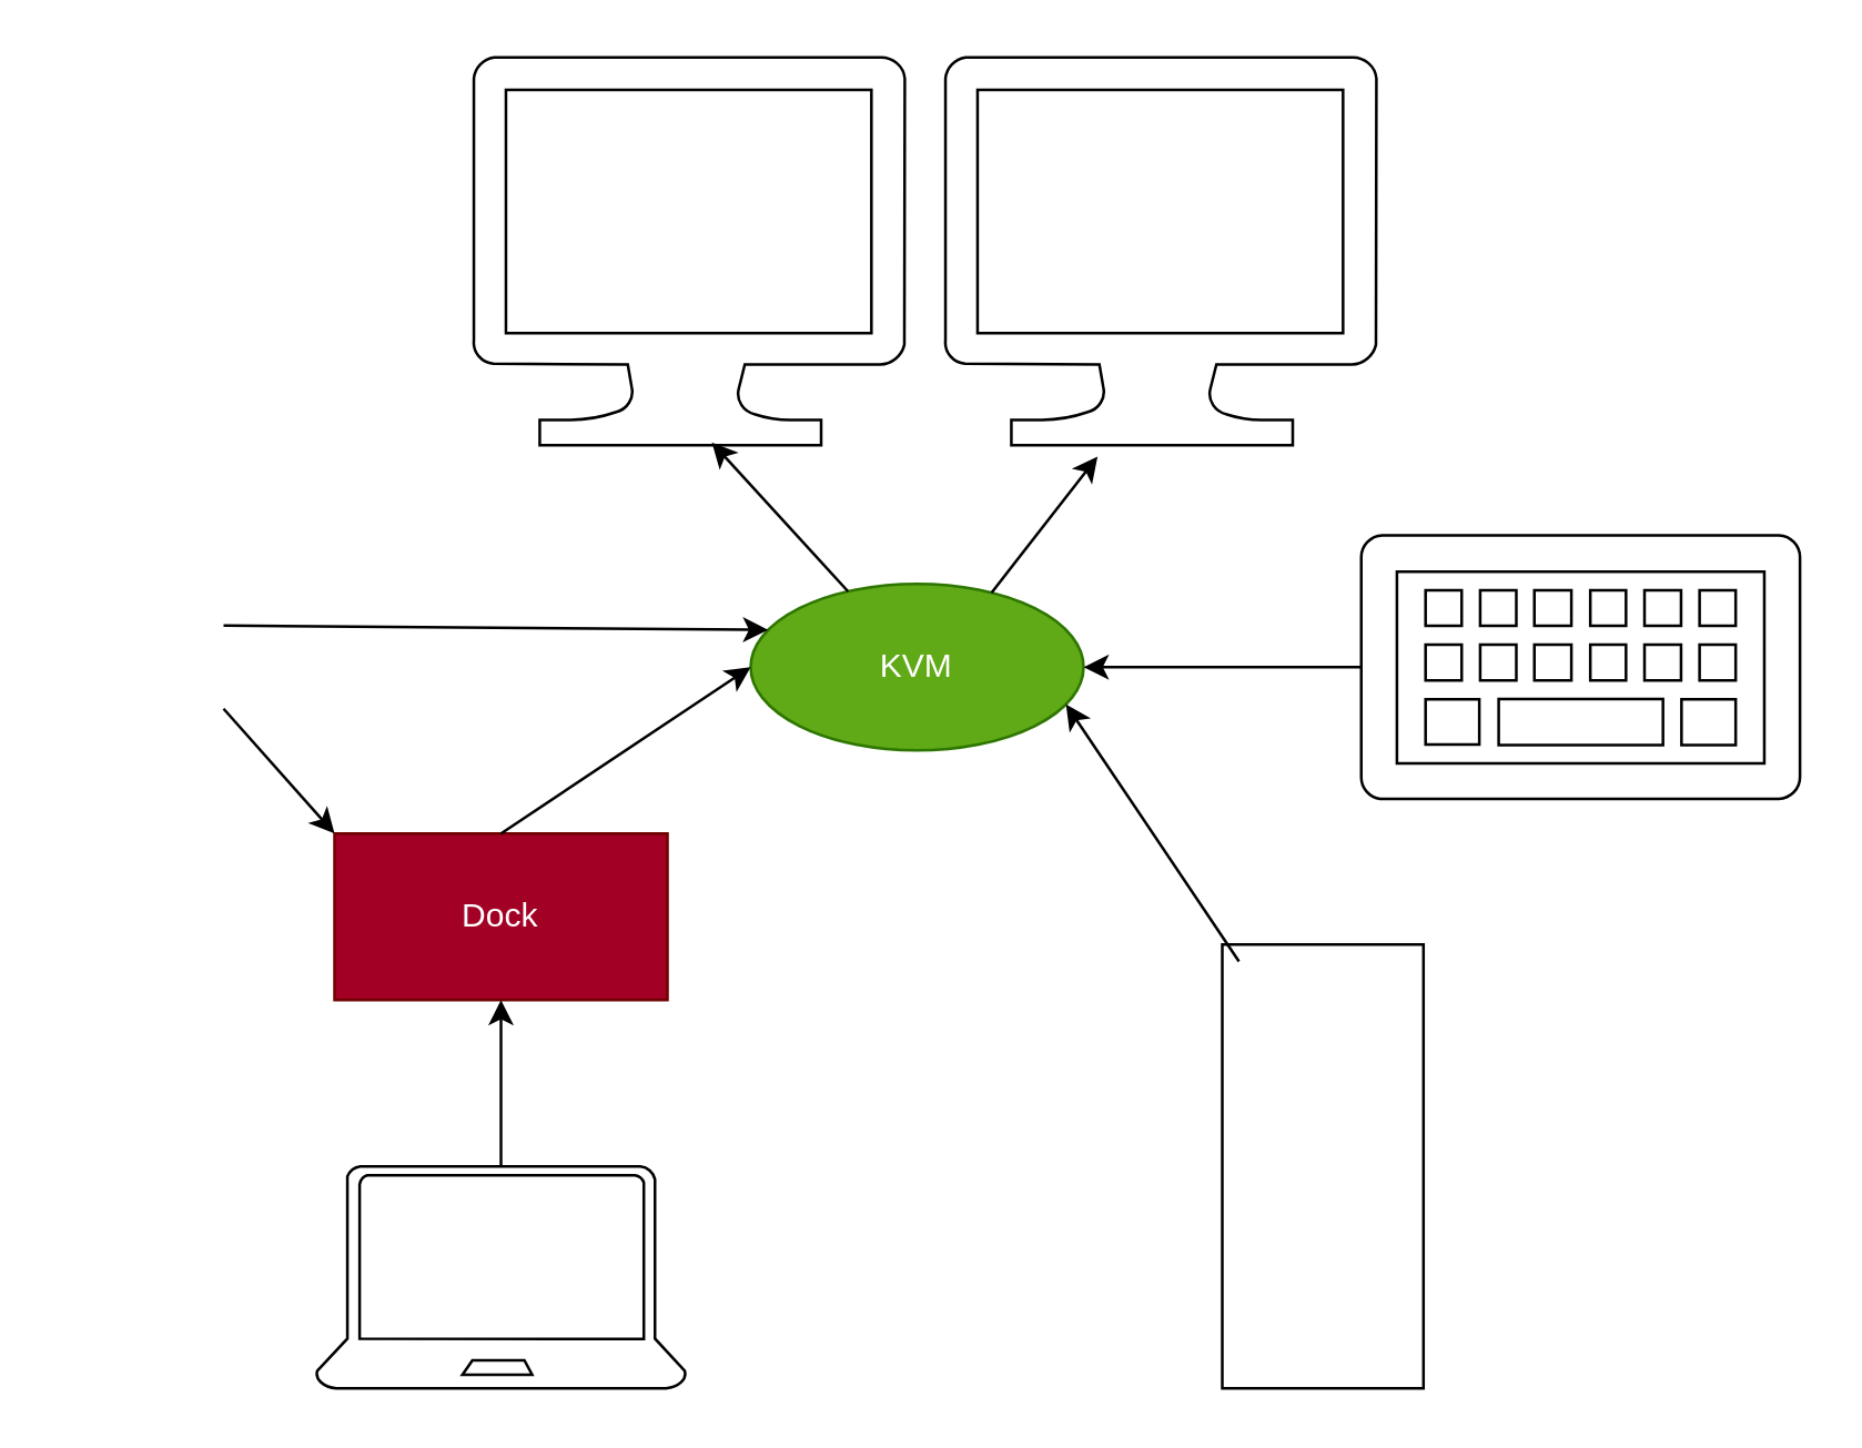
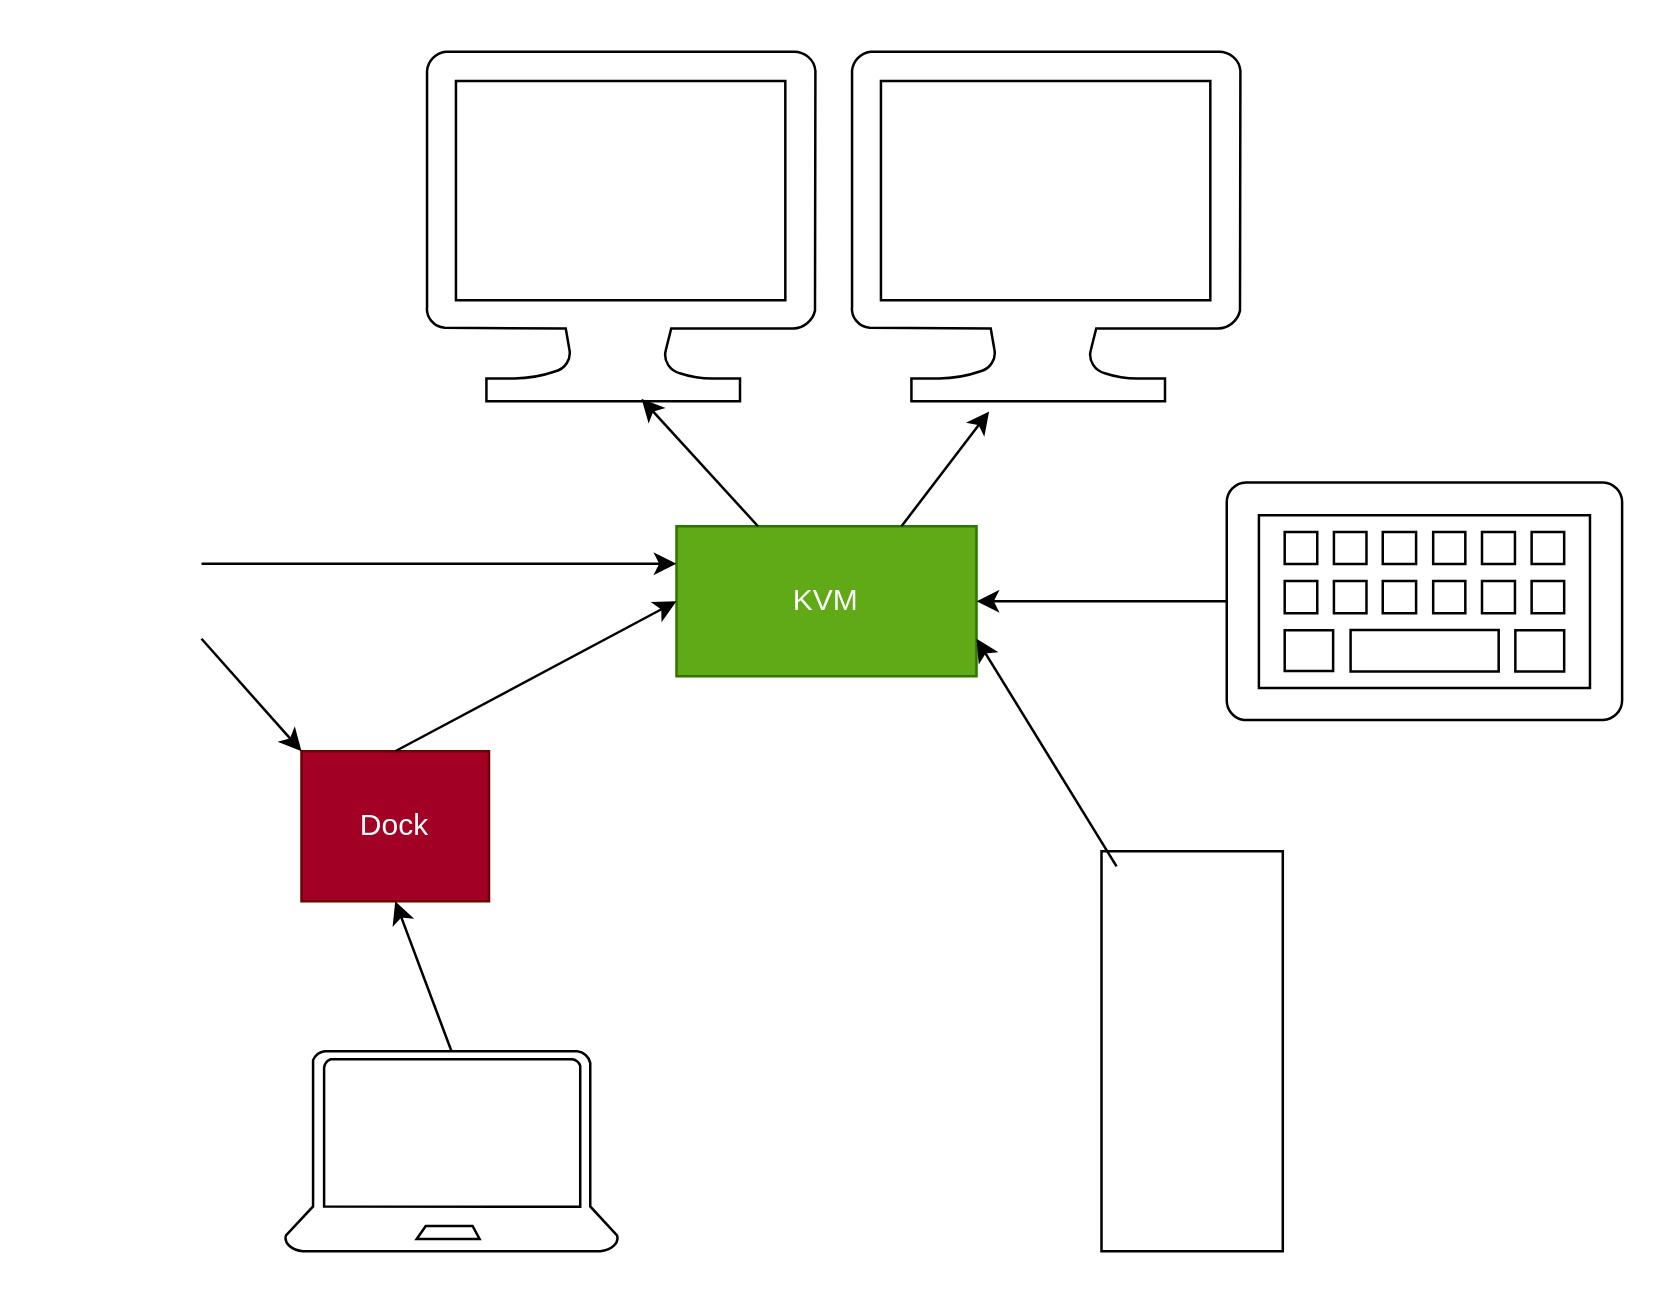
- <mxCell id="5" value="KVM" style="ellipse;whiteSpace=wrap;html=1;fillColor=#60a917;fontColor=#ffffff;strokeColor=#2D7600;" parent="1" vertex="1"><mxGeometry x="270" y="210" width="120" height="60" as="geometry" /></mxCell>
+ <mxCell id="5" value="KVM" style="rounded=0;whiteSpace=wrap;html=1;fillColor=#60a917;fontColor=#ffffff;strokeColor=#2D7600;" parent="1" vertex="1"><mxGeometry x="270" y="210" width="120" height="60" as="geometry" /></mxCell>
- <mxCell id="4" value="Dock" style="rounded=0;whiteSpace=wrap;html=1;fillColor=#a20025;fontColor=#ffffff;strokeColor=#6F0000;" parent="1" vertex="1"><mxGeometry x="120" y="300" width="120" height="60" as="geometry" /></mxCell>
+ <mxCell id="4" value="Dock" style="rounded=0;whiteSpace=wrap;html=1;fillColor=#a20025;fontColor=#ffffff;strokeColor=#6F0000;" parent="1" vertex="1"><mxGeometry x="120" y="300" width="75" height="60" as="geometry" /></mxCell>
